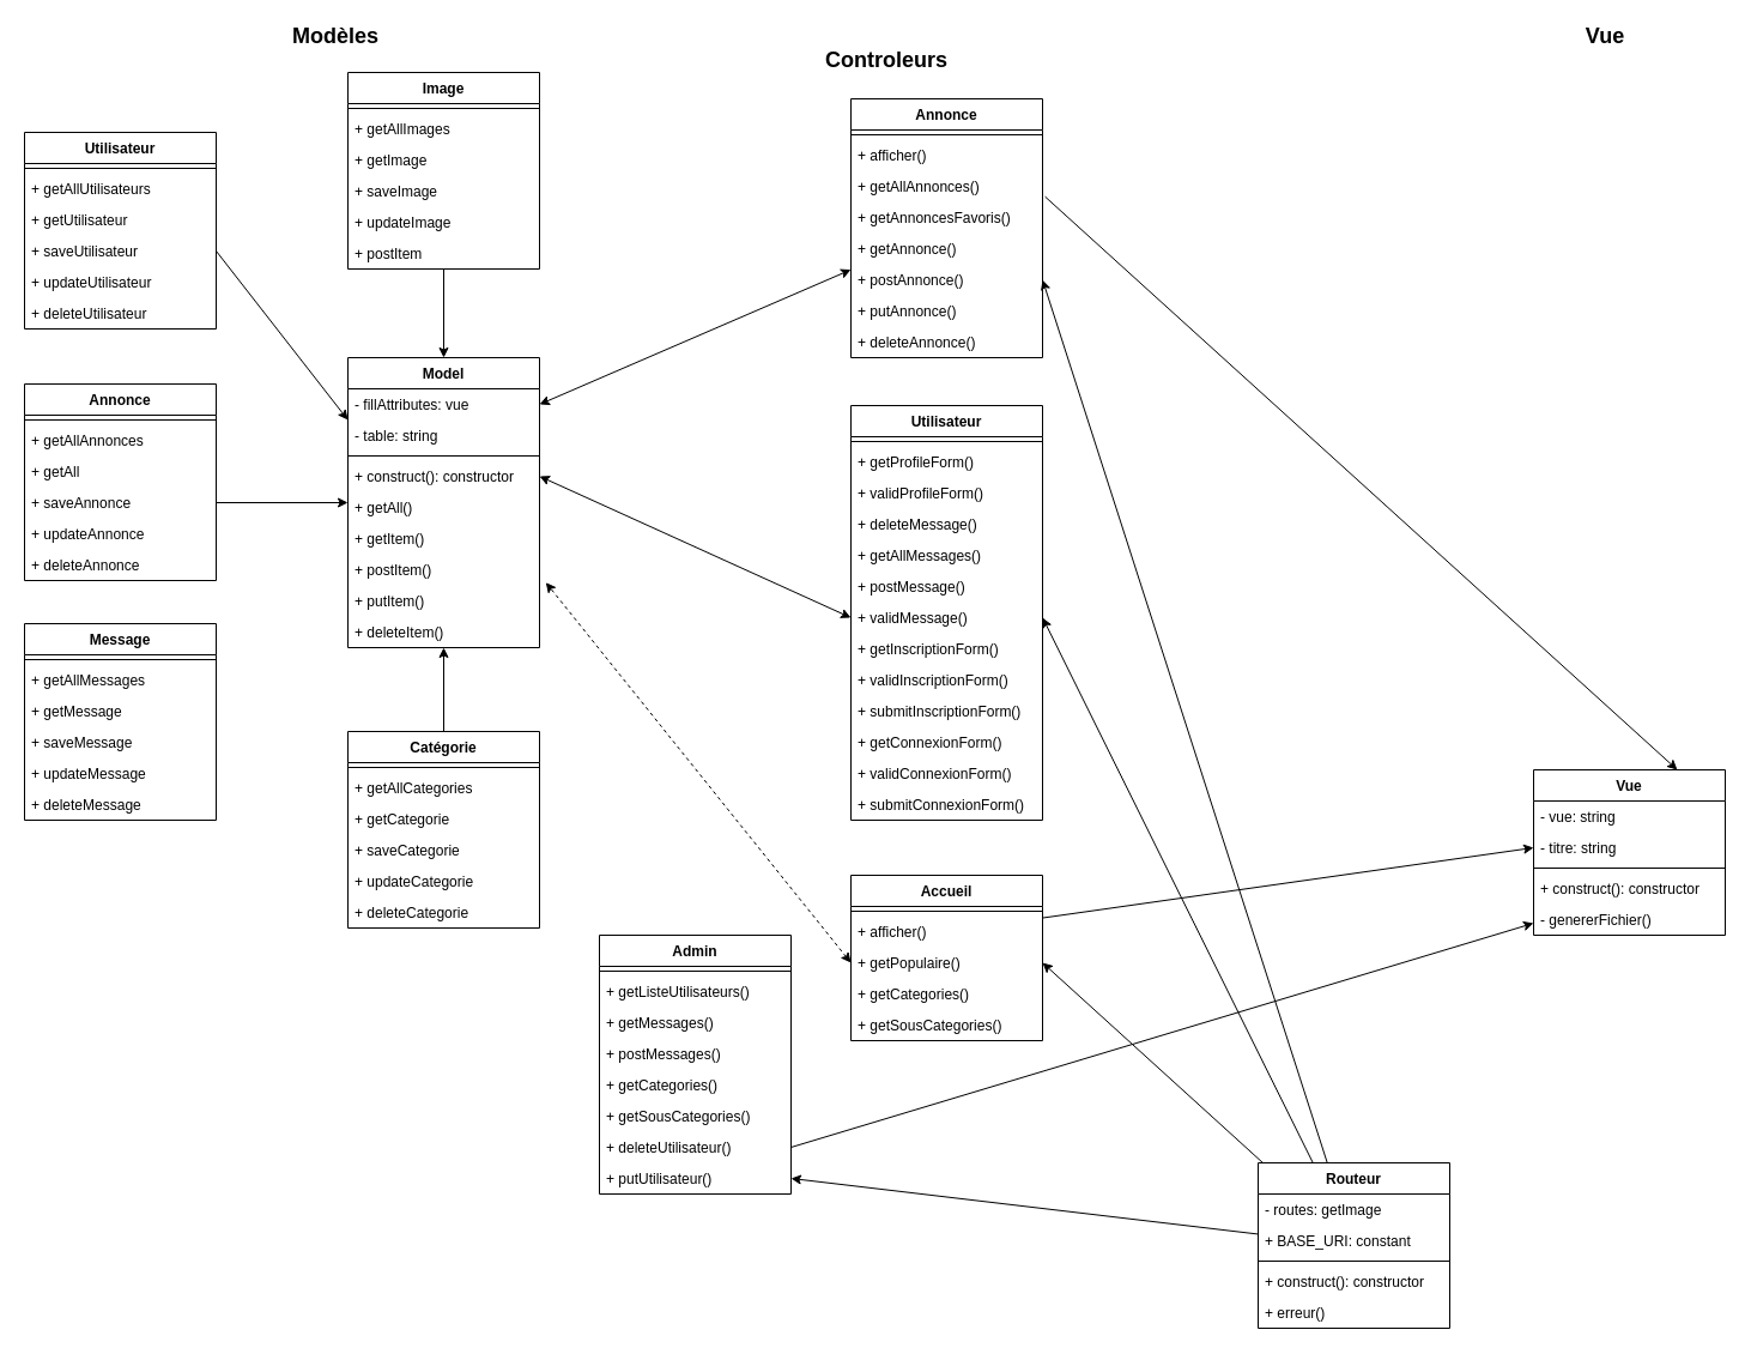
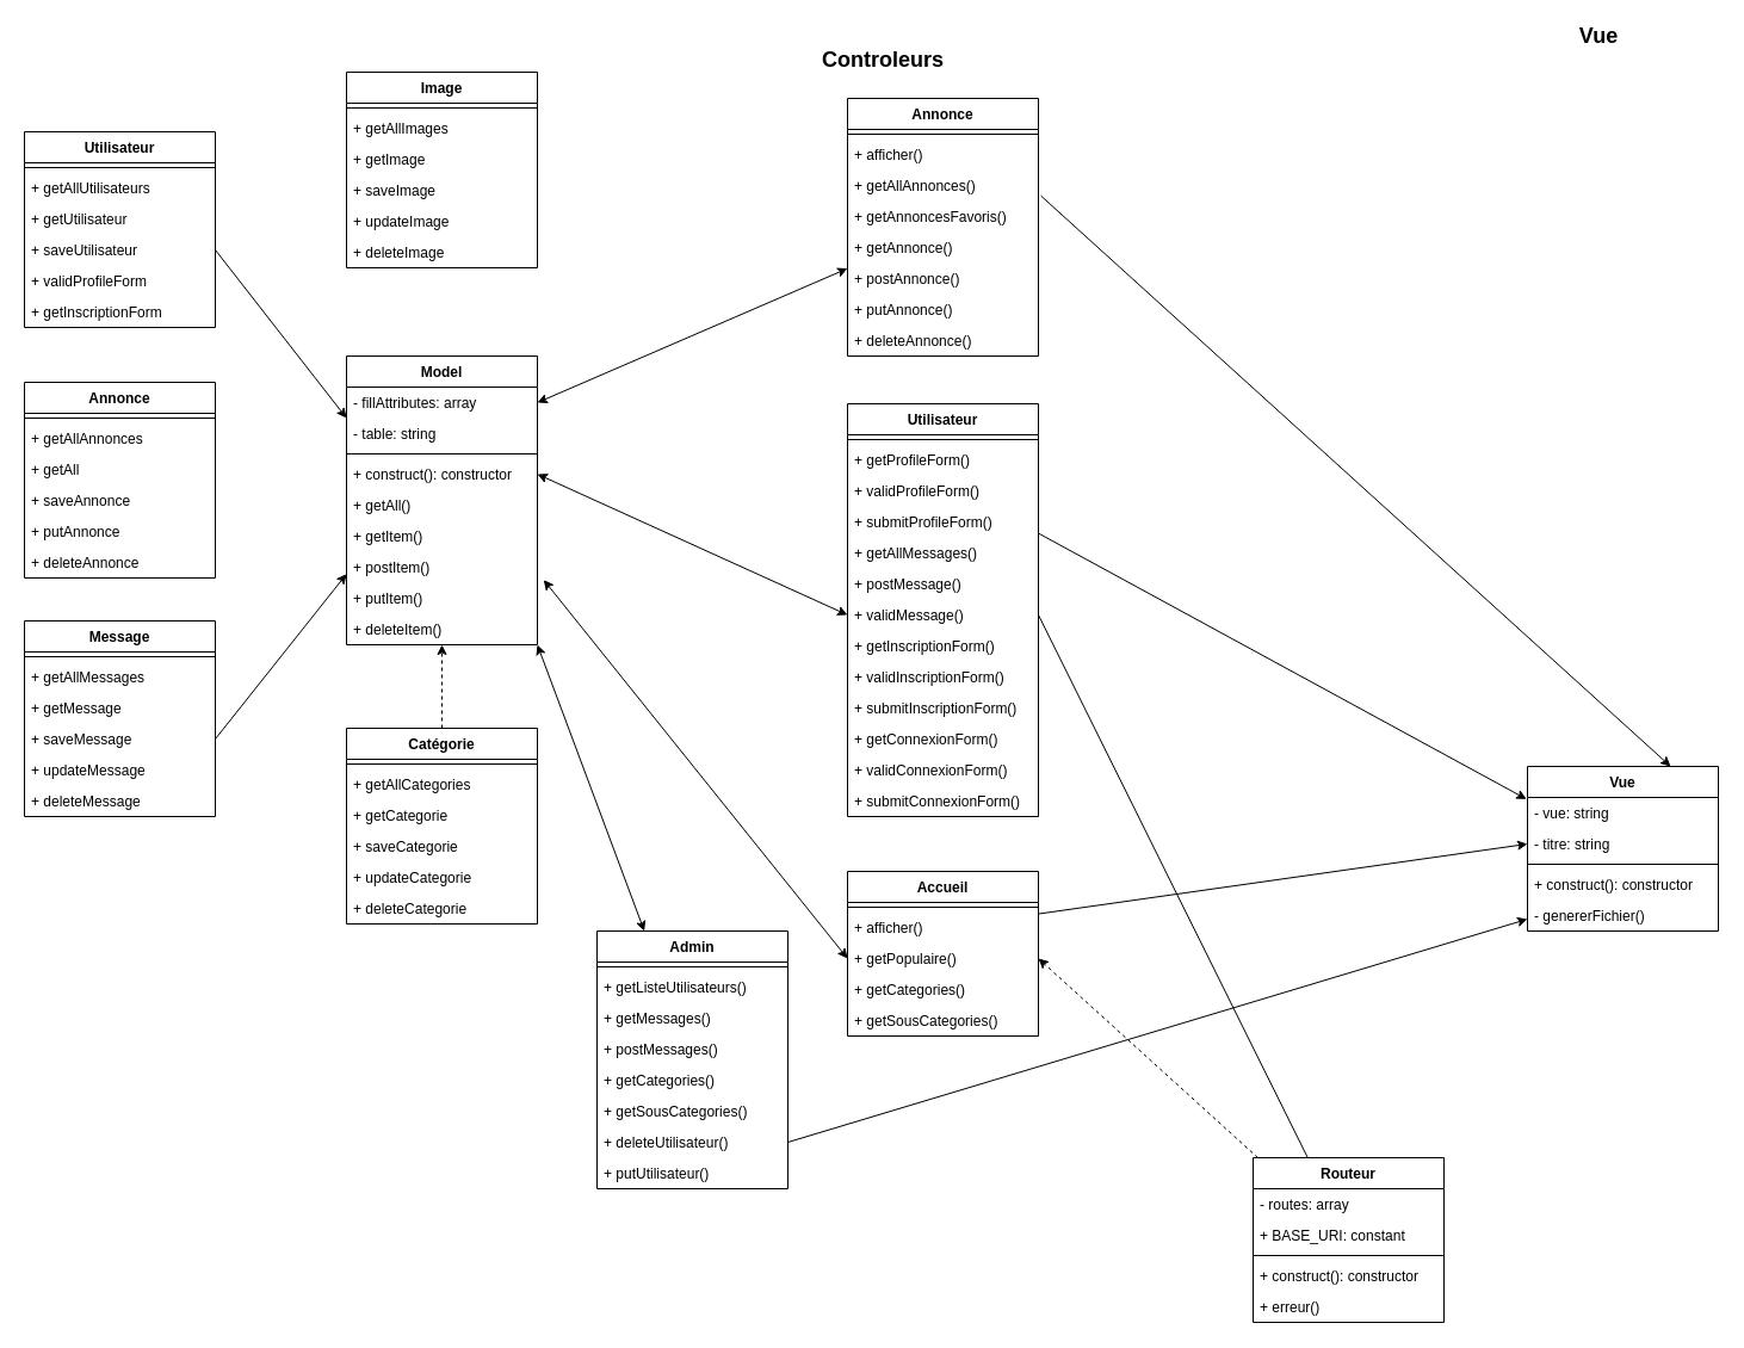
- <mxCell id="114" value="&lt;span style=&quot;font-size: 18px&quot;&gt;&lt;b&gt;Modèles&lt;/b&gt;&lt;/span&gt;" style="text;html=1;strokeColor=none;fillColor=none;align=center;verticalAlign=middle;whiteSpace=wrap;rounded=0;" vertex="1" parent="1"><mxGeometry x="260" y="20" width="40" height="20" as="geometry" /></mxCell>
- <mxCell id="48" value="+ postItem" style="text;strokeColor=none;fillColor=none;align=left;verticalAlign=top;spacingLeft=4;spacingRight=4;overflow=hidden;rotatable=0;points=[[0,0.5],[1,0.5]];portConstraint=eastwest;" parent="42" vertex="1"><mxGeometry y="138" width="160" height="26" as="geometry" /></mxCell>
+ <mxCell id="48" value="+ deleteImage" style="text;strokeColor=none;fillColor=none;align=left;verticalAlign=top;spacingLeft=4;spacingRight=4;overflow=hidden;rotatable=0;points=[[0,0.5],[1,0.5]];portConstraint=eastwest;" parent="42" vertex="1"><mxGeometry y="138" width="160" height="26" as="geometry" /></mxCell>
- <mxCell id="17" value="+ updateUtilisateur" style="text;strokeColor=none;fillColor=none;align=left;verticalAlign=top;spacingLeft=4;spacingRight=4;overflow=hidden;rotatable=0;points=[[0,0.5],[1,0.5]];portConstraint=eastwest;" parent="12" vertex="1"><mxGeometry y="112" width="160" height="26" as="geometry" /></mxCell>
+ <mxCell id="17" value="+ validProfileForm" style="text;strokeColor=none;fillColor=none;align=left;verticalAlign=top;spacingLeft=4;spacingRight=4;overflow=hidden;rotatable=0;points=[[0,0.5],[1,0.5]];portConstraint=eastwest;" parent="12" vertex="1"><mxGeometry y="112" width="160" height="26" as="geometry" /></mxCell>
- <mxCell id="41" style="rounded=0;orthogonalLoop=1;jettySize=auto;html=1;" parent="1" source="42" target="2" edge="1"><mxGeometry relative="1" as="geometry" /></mxCell>
- <mxCell id="18" value="+ deleteUtilisateur" style="text;strokeColor=none;fillColor=none;align=left;verticalAlign=top;spacingLeft=4;spacingRight=4;overflow=hidden;rotatable=0;points=[[0,0.5],[1,0.5]];portConstraint=eastwest;" parent="12" vertex="1"><mxGeometry y="138" width="160" height="26" as="geometry" /></mxCell>
+ <mxCell id="18" value="+ getInscriptionForm" style="text;strokeColor=none;fillColor=none;align=left;verticalAlign=top;spacingLeft=4;spacingRight=4;overflow=hidden;rotatable=0;points=[[0,0.5],[1,0.5]];portConstraint=eastwest;" parent="12" vertex="1"><mxGeometry y="138" width="160" height="26" as="geometry" /></mxCell>
- <mxCell id="3" value="- fillAttributes: vue&#10;" style="text;strokeColor=none;fillColor=none;align=left;verticalAlign=top;spacingLeft=4;spacingRight=4;overflow=hidden;rotatable=0;points=[[0,0.5],[1,0.5]];portConstraint=eastwest;" parent="2" vertex="1"><mxGeometry y="26" width="160" height="26" as="geometry" /></mxCell>
+ <mxCell id="3" value="- fillAttributes: array&#10;" style="text;strokeColor=none;fillColor=none;align=left;verticalAlign=top;spacingLeft=4;spacingRight=4;overflow=hidden;rotatable=0;points=[[0,0.5],[1,0.5]];portConstraint=eastwest;" parent="2" vertex="1"><mxGeometry y="26" width="160" height="26" as="geometry" /></mxCell>
- <mxCell id="49" style="edgeStyle=orthogonalEdgeStyle;rounded=0;orthogonalLoop=1;jettySize=auto;html=1;" parent="1" source="23" target="2" edge="1"><mxGeometry relative="1" as="geometry" /></mxCell>
- <mxCell id="83" value="+ deleteMessage()" style="text;strokeColor=none;fillColor=none;align=left;verticalAlign=top;spacingLeft=4;spacingRight=4;overflow=hidden;rotatable=0;points=[[0,0.5],[1,0.5]];portConstraint=eastwest;" parent="79" vertex="1"><mxGeometry y="86" width="160" height="26" as="geometry" /></mxCell>
+ <mxCell id="83" value="+ submitProfileForm()" style="text;strokeColor=none;fillColor=none;align=left;verticalAlign=top;spacingLeft=4;spacingRight=4;overflow=hidden;rotatable=0;points=[[0,0.5],[1,0.5]];portConstraint=eastwest;" parent="79" vertex="1"><mxGeometry y="86" width="160" height="26" as="geometry" /></mxCell>
- <mxCell id="24" value="+ updateAnnonce" style="text;strokeColor=none;fillColor=none;align=left;verticalAlign=top;spacingLeft=4;spacingRight=4;overflow=hidden;rotatable=0;points=[[0,0.5],[1,0.5]];portConstraint=eastwest;" parent="19" vertex="1"><mxGeometry y="112" width="160" height="26" as="geometry" /></mxCell>
+ <mxCell id="24" value="+ putAnnonce" style="text;strokeColor=none;fillColor=none;align=left;verticalAlign=top;spacingLeft=4;spacingRight=4;overflow=hidden;rotatable=0;points=[[0,0.5],[1,0.5]];portConstraint=eastwest;" parent="19" vertex="1"><mxGeometry y="112" width="160" height="26" as="geometry" /></mxCell>
- <mxCell id="54" style="edgeStyle=none;rounded=0;orthogonalLoop=1;jettySize=auto;html=1;entryX=1;entryY=0.5;entryDx=0;entryDy=0;startArrow=none;startFill=0;strokeColor=#000000;" parent="1" source="56" target="86" edge="1"><mxGeometry relative="1" as="geometry" /></mxCell>
+ <mxCell id="54" style="edgeStyle=none;rounded=0;orthogonalLoop=1;jettySize=auto;html=1;entryX=1;entryY=0.5;entryDx=0;entryDy=0;startArrow=none;startFill=0;strokeColor=#000000;endArrow=none;" parent="1" source="56" target="86" edge="1"><mxGeometry relative="1" as="geometry" /></mxCell>
+ <mxCell id="51" style="rounded=0;orthogonalLoop=1;jettySize=auto;html=1;entryX=0;entryY=-0.282;entryDx=0;entryDy=0;entryPerimeter=0;exitX=1;exitY=0.5;exitDx=0;exitDy=0;" parent="1" source="38" target="10" edge="1"><mxGeometry relative="1" as="geometry" /></mxCell>
+ <mxCell id="111" style="edgeStyle=none;rounded=0;orthogonalLoop=1;jettySize=auto;html=1;entryX=-0.005;entryY=0.054;entryDx=0;entryDy=0;entryPerimeter=0;startArrow=none;startFill=0;endArrow=classic;endFill=1;strokeColor=#000000;exitX=1.003;exitY=-0.123;exitDx=0;exitDy=0;exitPerimeter=0;" parent="1" source="84" target="105" edge="1"><mxGeometry relative="1" as="geometry" /></mxCell>
- <mxCell id="26" style="edgeStyle=orthogonalEdgeStyle;rounded=0;orthogonalLoop=1;jettySize=auto;html=1;" parent="1" source="27" target="2" edge="1"><mxGeometry relative="1" as="geometry" /></mxCell>
+ <mxCell id="26" style="edgeStyle=orthogonalEdgeStyle;rounded=0;orthogonalLoop=1;jettySize=auto;html=1;dashed=1;" parent="1" source="27" target="2" edge="1"><mxGeometry relative="1" as="geometry" /></mxCell>
- <mxCell id="55" style="edgeStyle=none;rounded=0;orthogonalLoop=1;jettySize=auto;html=1;entryX=1;entryY=0.5;entryDx=0;entryDy=0;startArrow=none;startFill=0;strokeColor=#000000;" parent="1" source="56" target="76" edge="1"><mxGeometry relative="1" as="geometry" /></mxCell>
- <mxCell id="62" style="edgeStyle=none;rounded=0;orthogonalLoop=1;jettySize=auto;html=1;entryX=1.033;entryY=-0.09;entryDx=0;entryDy=0;entryPerimeter=0;startArrow=classic;startFill=1;strokeColor=#000000;exitX=0;exitY=0.5;exitDx=0;exitDy=0;dashed=1;" parent="1" source="66" target="10" edge="1"><mxGeometry relative="1" as="geometry" /></mxCell>
+ <mxCell id="62" style="edgeStyle=none;rounded=0;orthogonalLoop=1;jettySize=auto;html=1;entryX=1.033;entryY=-0.09;entryDx=0;entryDy=0;entryPerimeter=0;startArrow=classic;startFill=1;strokeColor=#000000;exitX=0;exitY=0.5;exitDx=0;exitDy=0;" parent="1" source="66" target="10" edge="1"><mxGeometry relative="1" as="geometry" /></mxCell>
+ <mxCell id="93" style="edgeStyle=none;rounded=0;orthogonalLoop=1;jettySize=auto;html=1;entryX=1;entryY=1;entryDx=0;entryDy=0;startArrow=classic;startFill=1;strokeColor=#000000;" parent="1" source="94" target="2" edge="1"><mxGeometry relative="1" as="geometry" /></mxCell>
- <mxCell id="53" style="edgeStyle=none;rounded=0;orthogonalLoop=1;jettySize=auto;html=1;entryX=1;entryY=0.5;entryDx=0;entryDy=0;startArrow=none;startFill=0;strokeColor=#000000;" parent="1" source="56" target="66" edge="1"><mxGeometry relative="1" as="geometry" /></mxCell>
+ <mxCell id="53" style="edgeStyle=none;rounded=0;orthogonalLoop=1;jettySize=auto;html=1;entryX=1;entryY=0.5;entryDx=0;entryDy=0;startArrow=none;startFill=0;strokeColor=#000000;dashed=1;" parent="1" source="56" target="66" edge="1"><mxGeometry relative="1" as="geometry" /></mxCell>
- <mxCell id="52" style="edgeStyle=none;rounded=0;orthogonalLoop=1;jettySize=auto;html=1;entryX=1;entryY=0.5;entryDx=0;entryDy=0;startArrow=none;startFill=0;strokeColor=#000000;" parent="1" source="56" target="102" edge="1"><mxGeometry relative="1" as="geometry" /></mxCell>
- <mxCell id="57" value="- routes: getImage" style="text;strokeColor=none;fillColor=none;align=left;verticalAlign=top;spacingLeft=4;spacingRight=4;overflow=hidden;rotatable=0;points=[[0,0.5],[1,0.5]];portConstraint=eastwest;" parent="56" vertex="1"><mxGeometry y="26" width="160" height="26" as="geometry" /></mxCell>
+ <mxCell id="57" value="- routes: array" style="text;strokeColor=none;fillColor=none;align=left;verticalAlign=top;spacingLeft=4;spacingRight=4;overflow=hidden;rotatable=0;points=[[0,0.5],[1,0.5]];portConstraint=eastwest;" parent="56" vertex="1"><mxGeometry y="26" width="160" height="26" as="geometry" /></mxCell>
